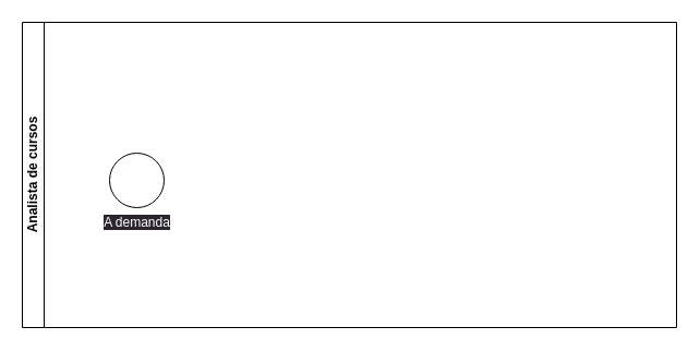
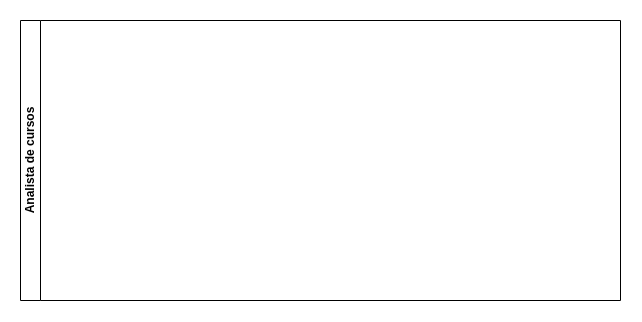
- <mxCell id="3" value="&lt;font color=&quot;#ffffff&quot; style=&quot;background-color: rgb(42, 37, 47);&quot;&gt;A demanda&lt;/font&gt;" style="points=[[0.145,0.145,0],[0.5,0,0],[0.855,0.145,0],[1,0.5,0],[0.855,0.855,0],[0.5,1,0],[0.145,0.855,0],[0,0.5,0]];shape=mxgraph.bpmn.event;html=1;verticalLabelPosition=bottom;labelBackgroundColor=#ffffff;verticalAlign=top;align=center;perimeter=ellipsePerimeter;outlineConnect=0;aspect=fixed;outline=standard;symbol=general;" vertex="1" parent="2"><mxGeometry x="80" y="120" width="50" height="50" as="geometry" /></mxCell>
